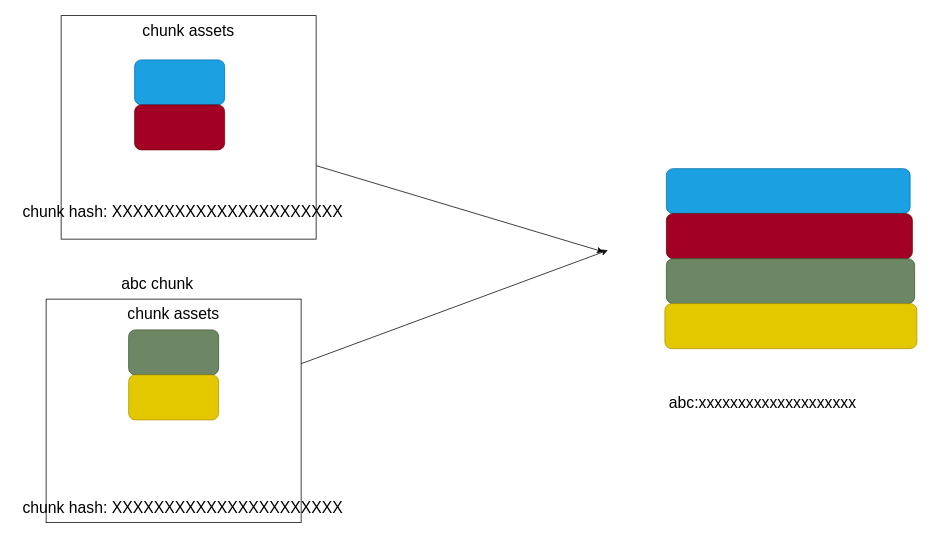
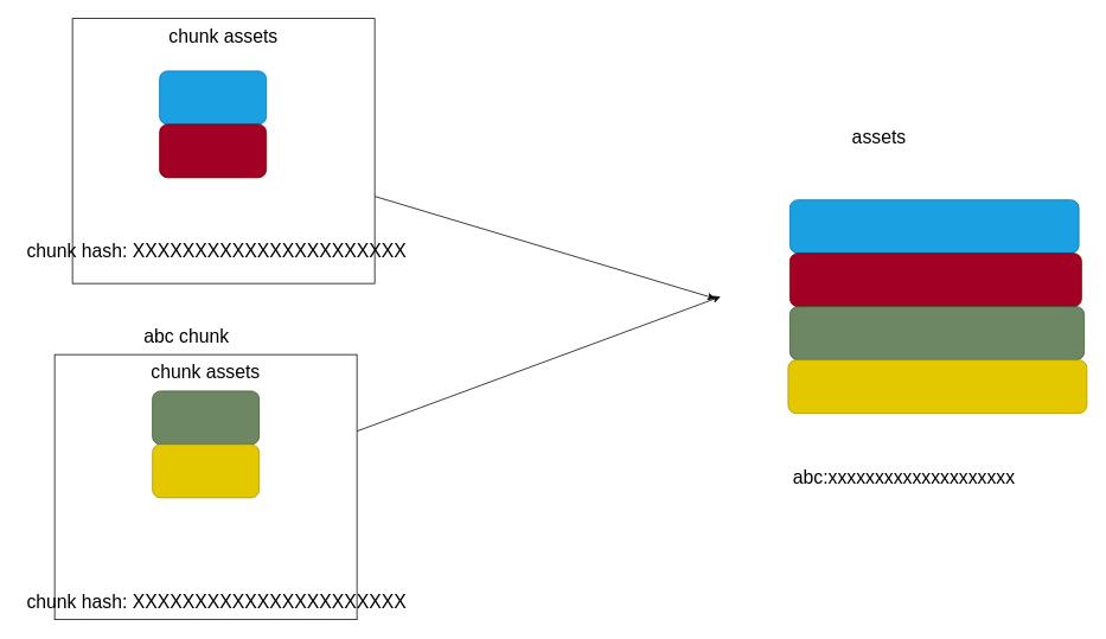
+ <mxCell id="18" value="assets" style="text;html=1;align=center;verticalAlign=middle;resizable=0;points=[];autosize=1;strokeColor=none;fillColor=none;fontSize=21;" vertex="1" parent="1"><mxGeometry x="948" y="134" width="79" height="37" as="geometry" /></mxCell>
